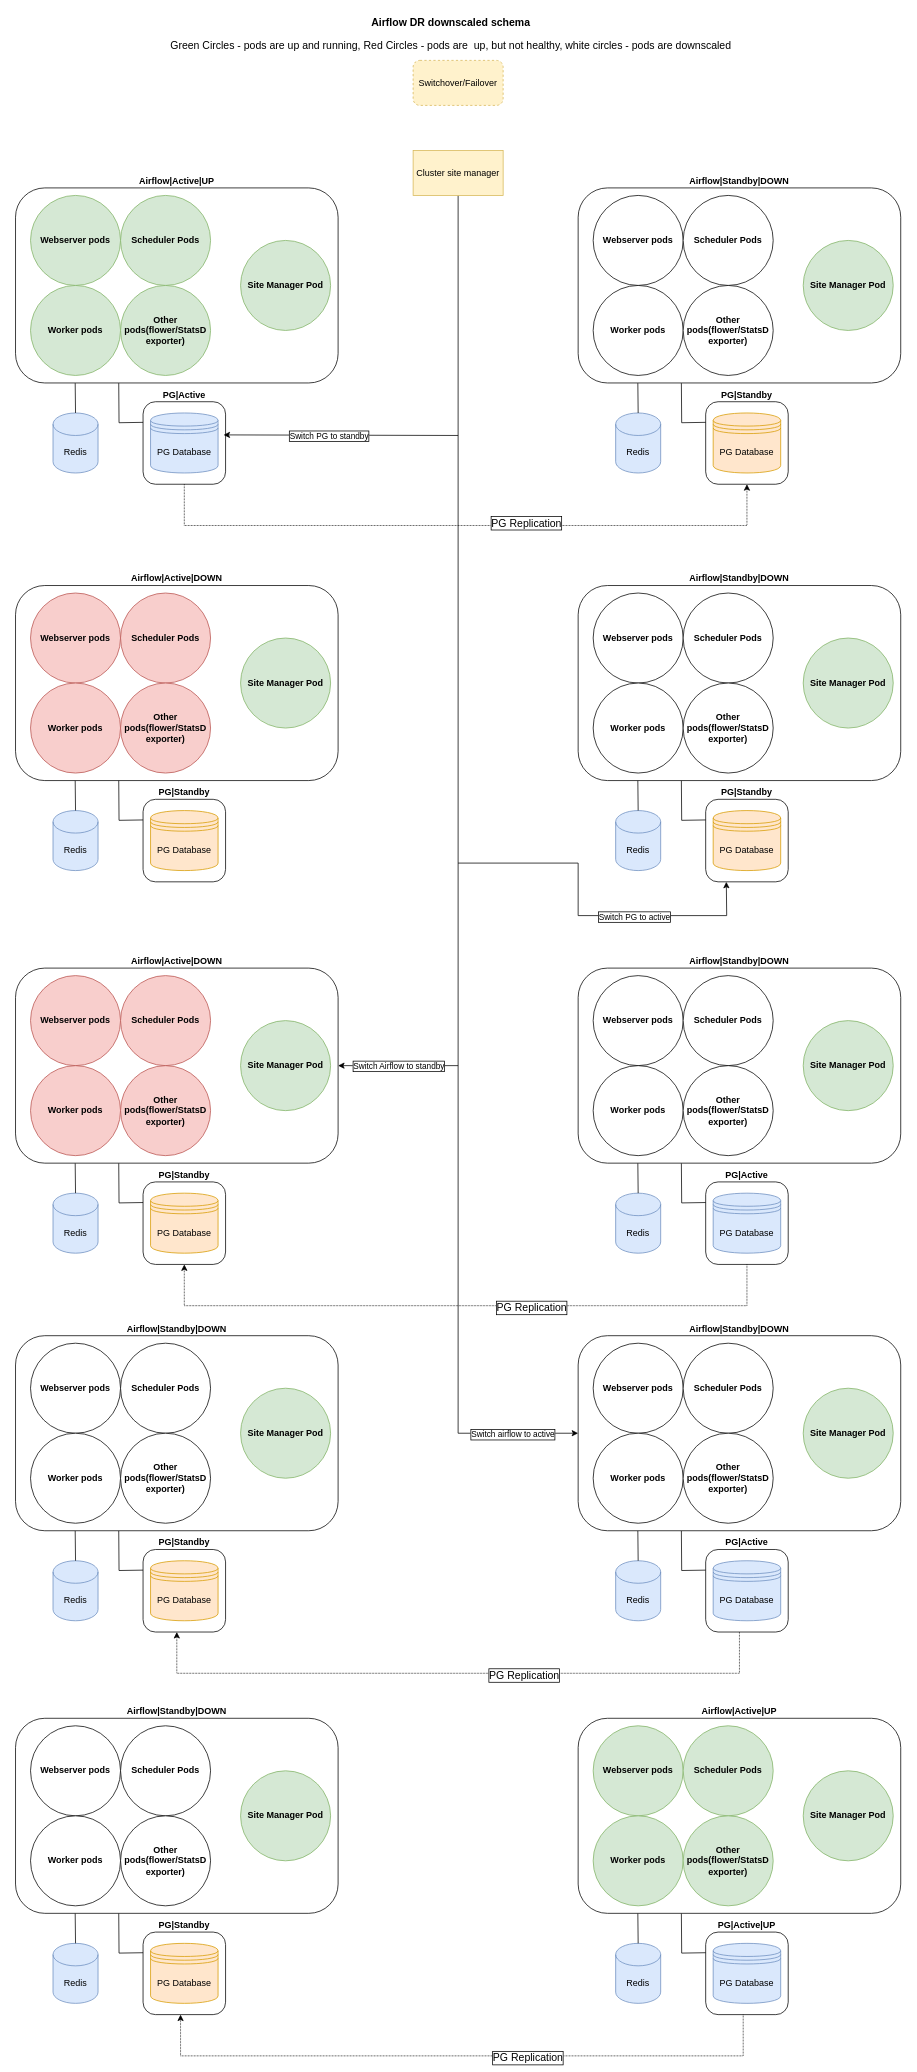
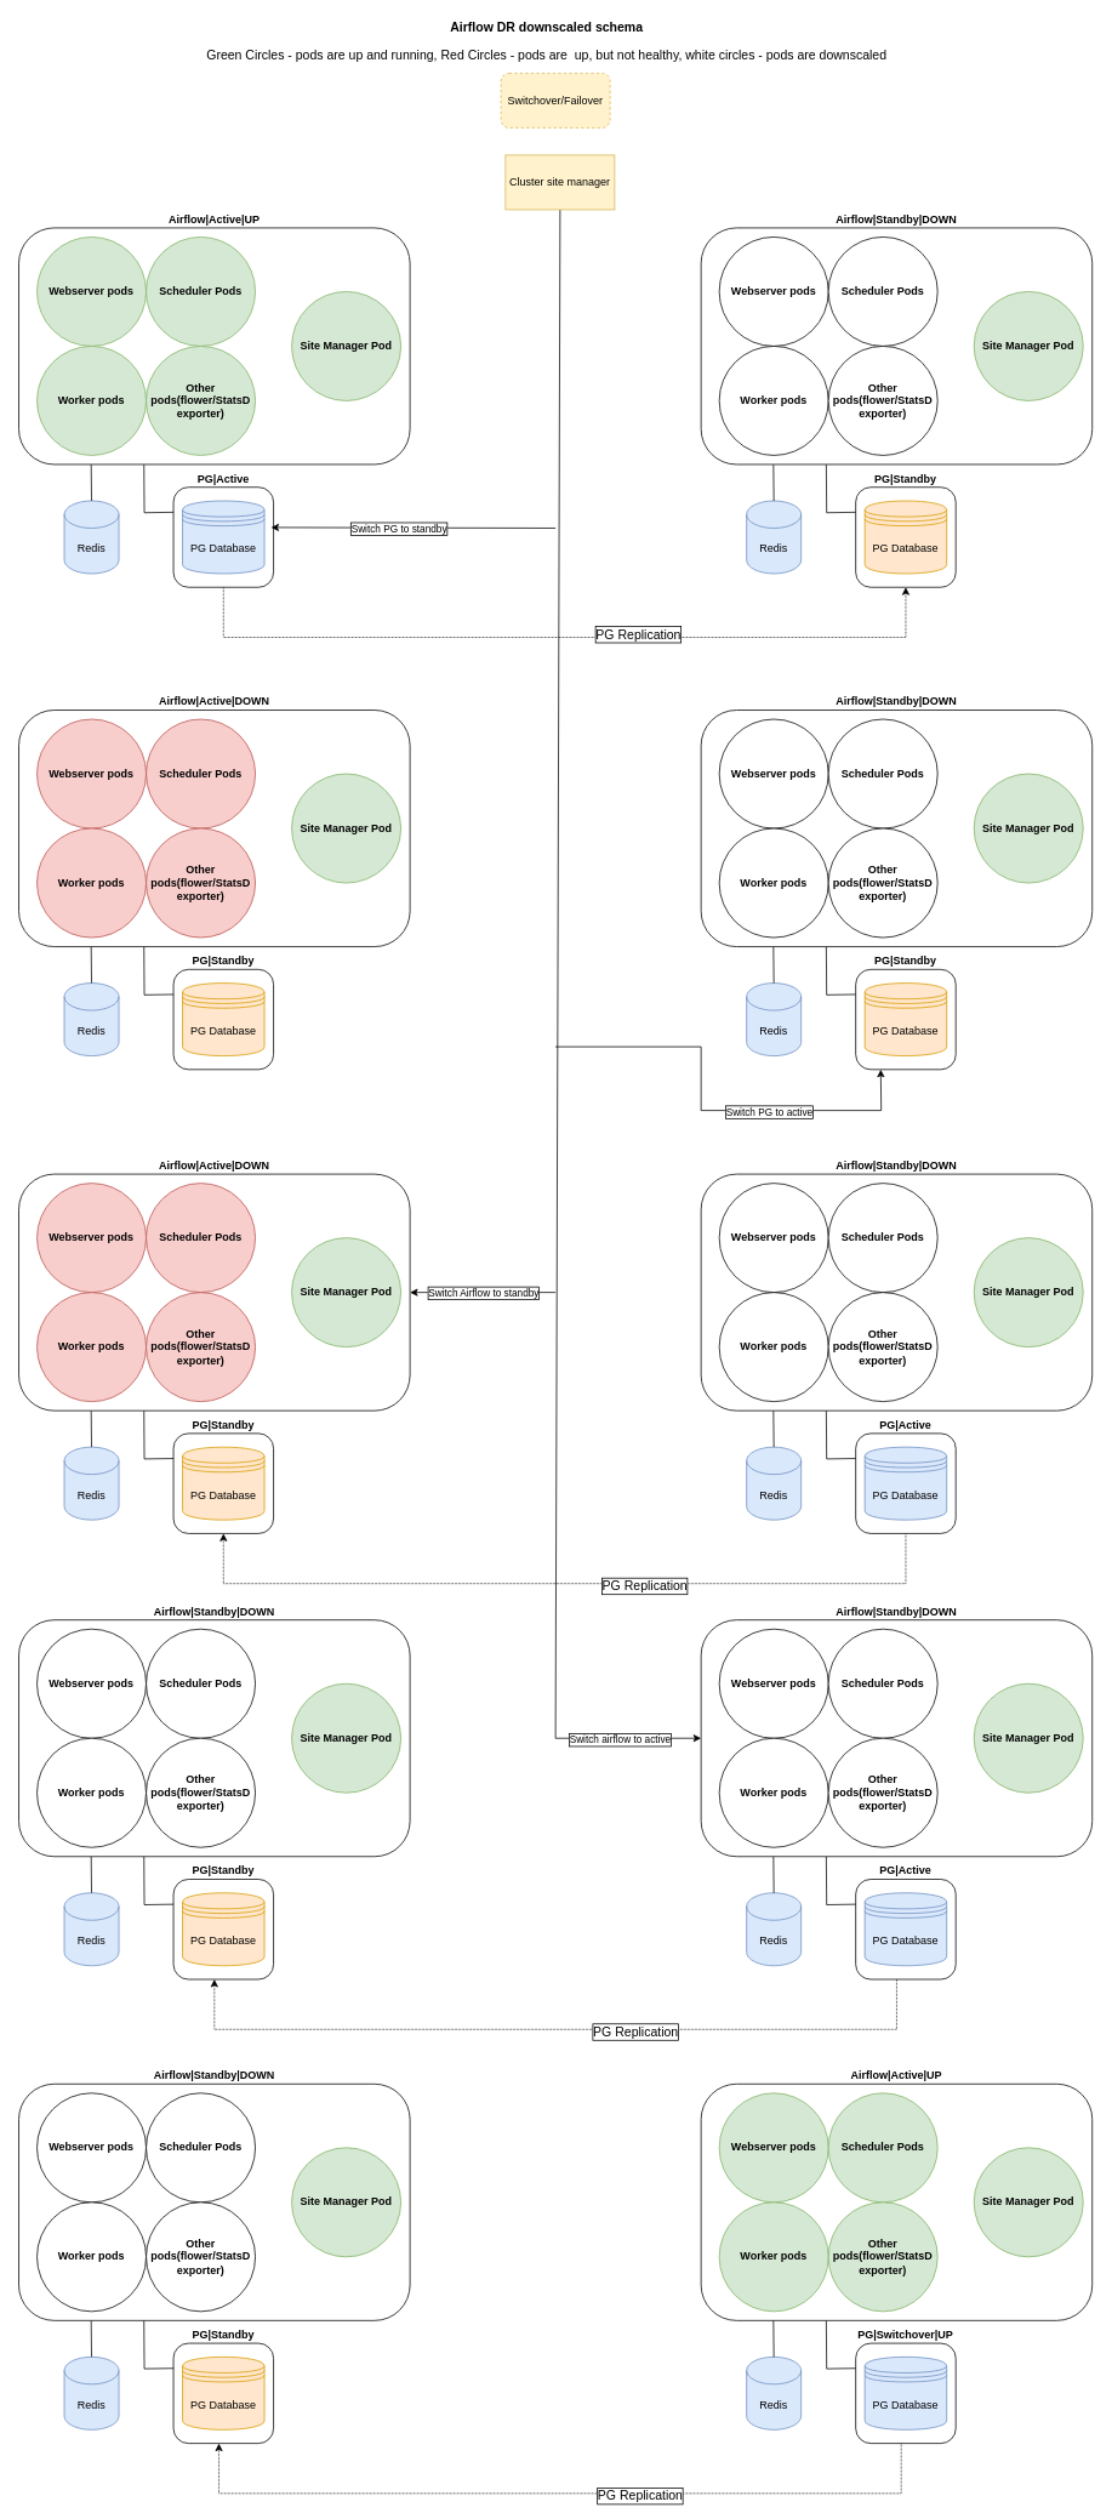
- <mxCell id="27" value="Cluster site manager" style="rounded=0;whiteSpace=wrap;html=1;fillColor=#fff2cc;strokeColor=#d6b656;" vertex="1" parent="1"><mxGeometry x="550" y="200" width="120" height="60" as="geometry" /></mxCell>
+ <mxCell id="27" value="Cluster site manager" style="rounded=0;whiteSpace=wrap;html=1;fillColor=#fff2cc;strokeColor=#d6b656;" vertex="1" parent="1"><mxGeometry x="555" y="170" width="120" height="60" as="geometry" /></mxCell>
- <mxCell id="105" value="&lt;b&gt;PG|Active|UP&lt;/b&gt;" style="rounded=1;whiteSpace=wrap;html=1;labelPosition=center;verticalLabelPosition=top;align=center;verticalAlign=bottom;" vertex="1" parent="1"><mxGeometry x="940" y="2575" width="110" height="110" as="geometry" /></mxCell>
+ <mxCell id="105" value="&lt;b&gt;PG|Switchover|UP&lt;/b&gt;" style="rounded=1;whiteSpace=wrap;html=1;labelPosition=center;verticalLabelPosition=top;align=center;verticalAlign=bottom;" vertex="1" parent="1"><mxGeometry x="940" y="2575" width="110" height="110" as="geometry" /></mxCell>
